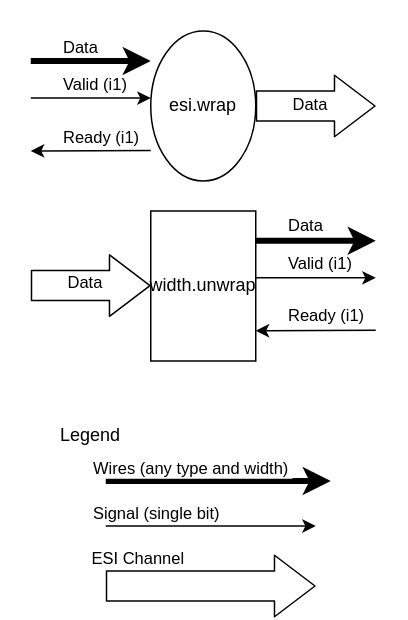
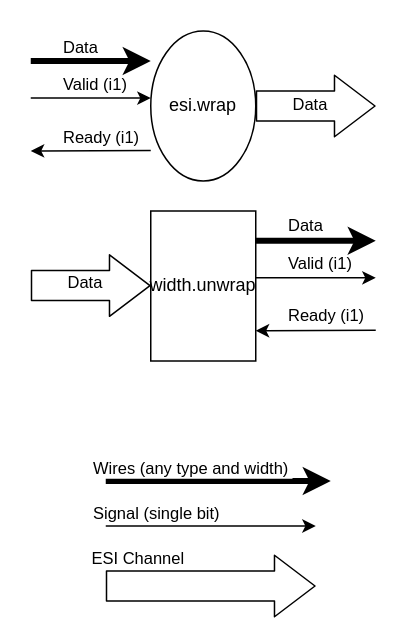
- <mxCell id="7" value="Legend" style="text;html=1;strokeColor=none;fillColor=none;align=center;verticalAlign=middle;whiteSpace=wrap;rounded=0;" vertex="1" parent="2"><mxGeometry width="40" height="20" as="geometry" /></mxCell>
